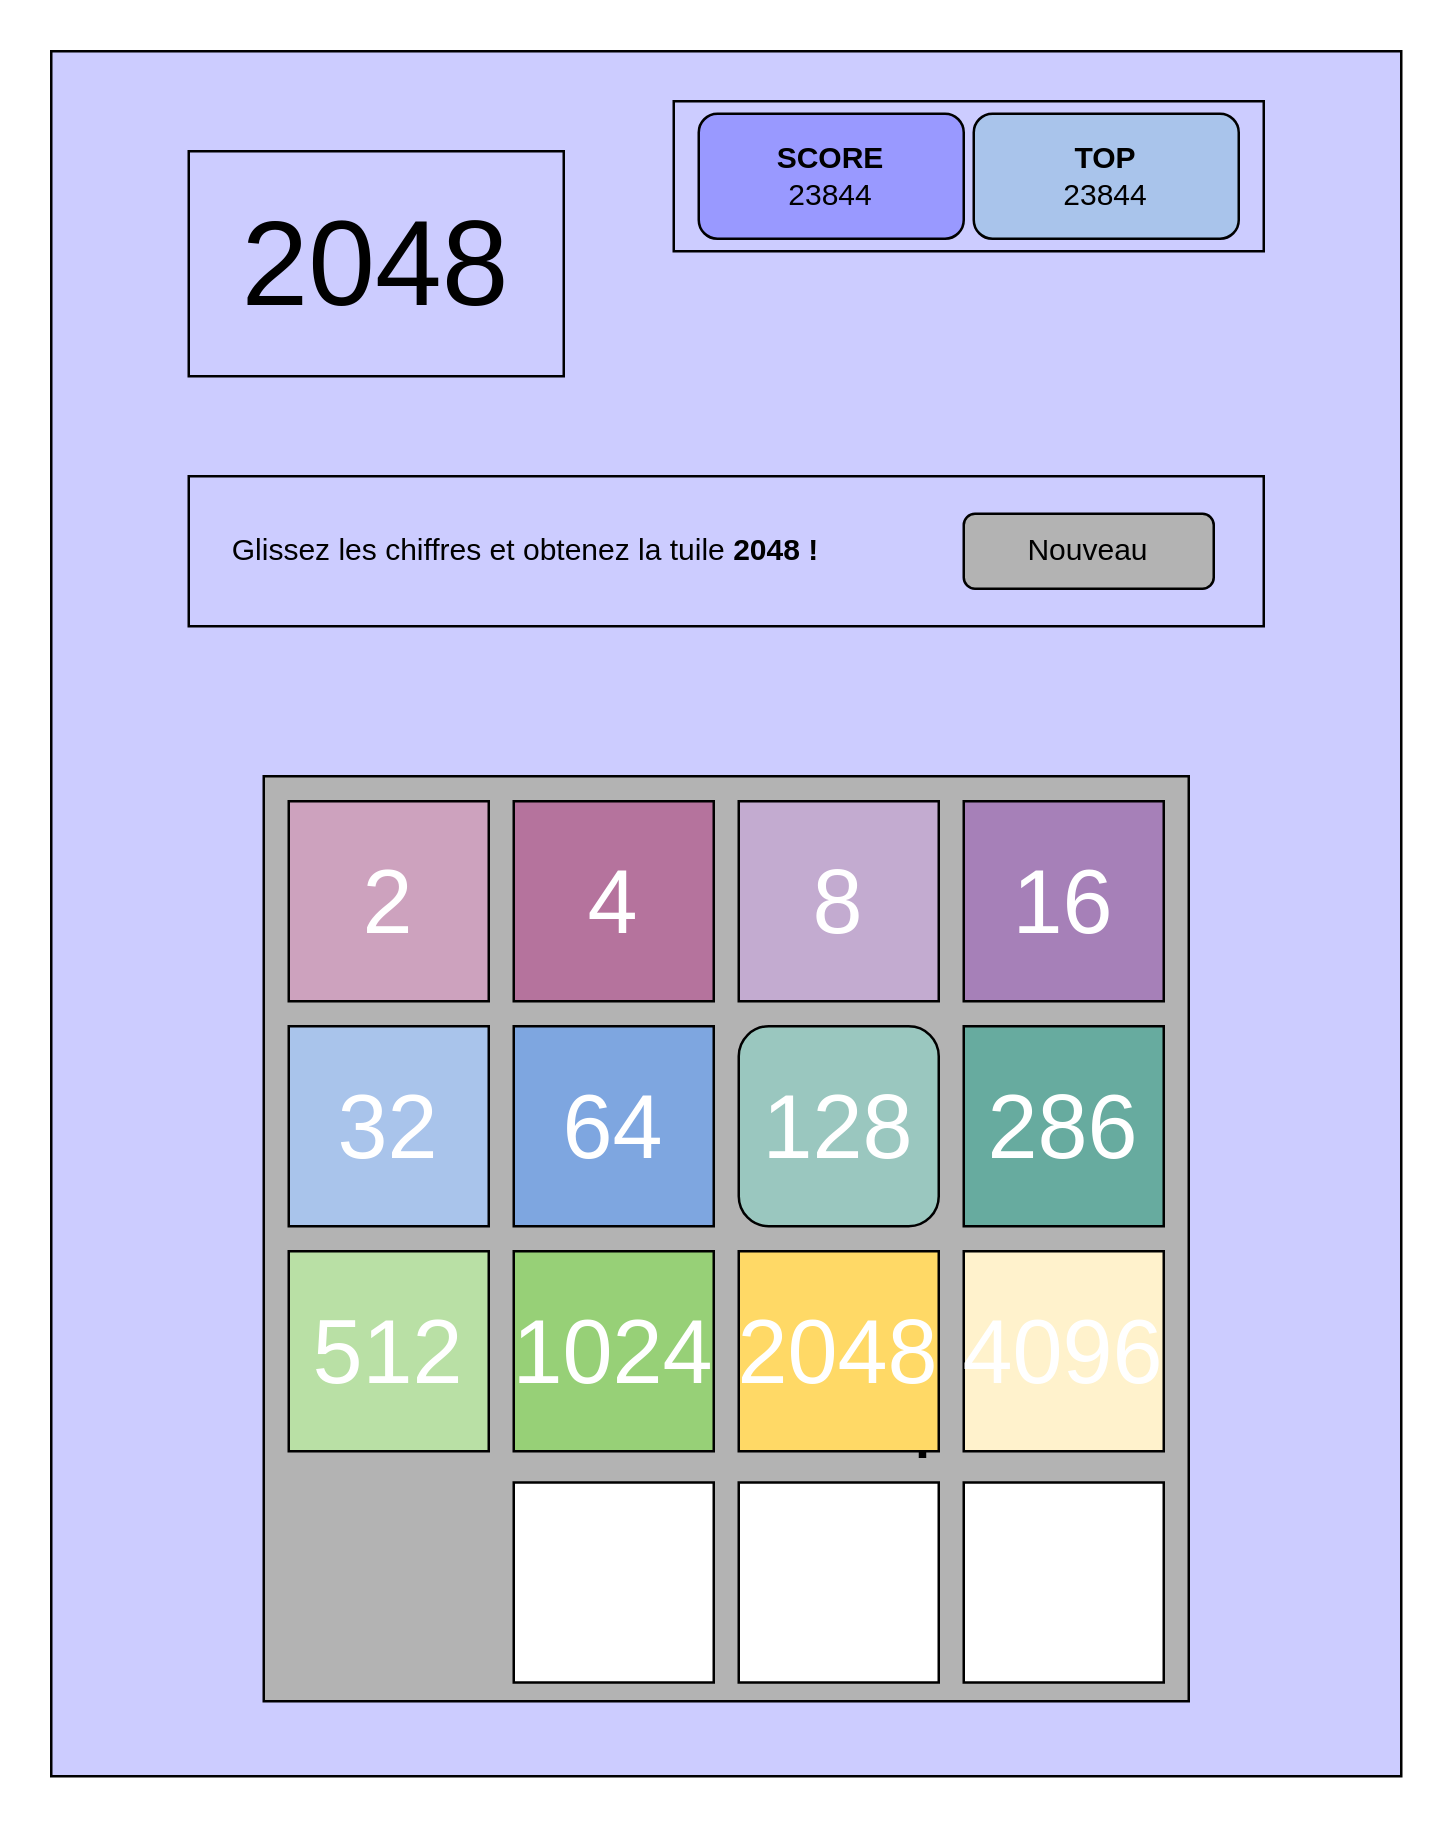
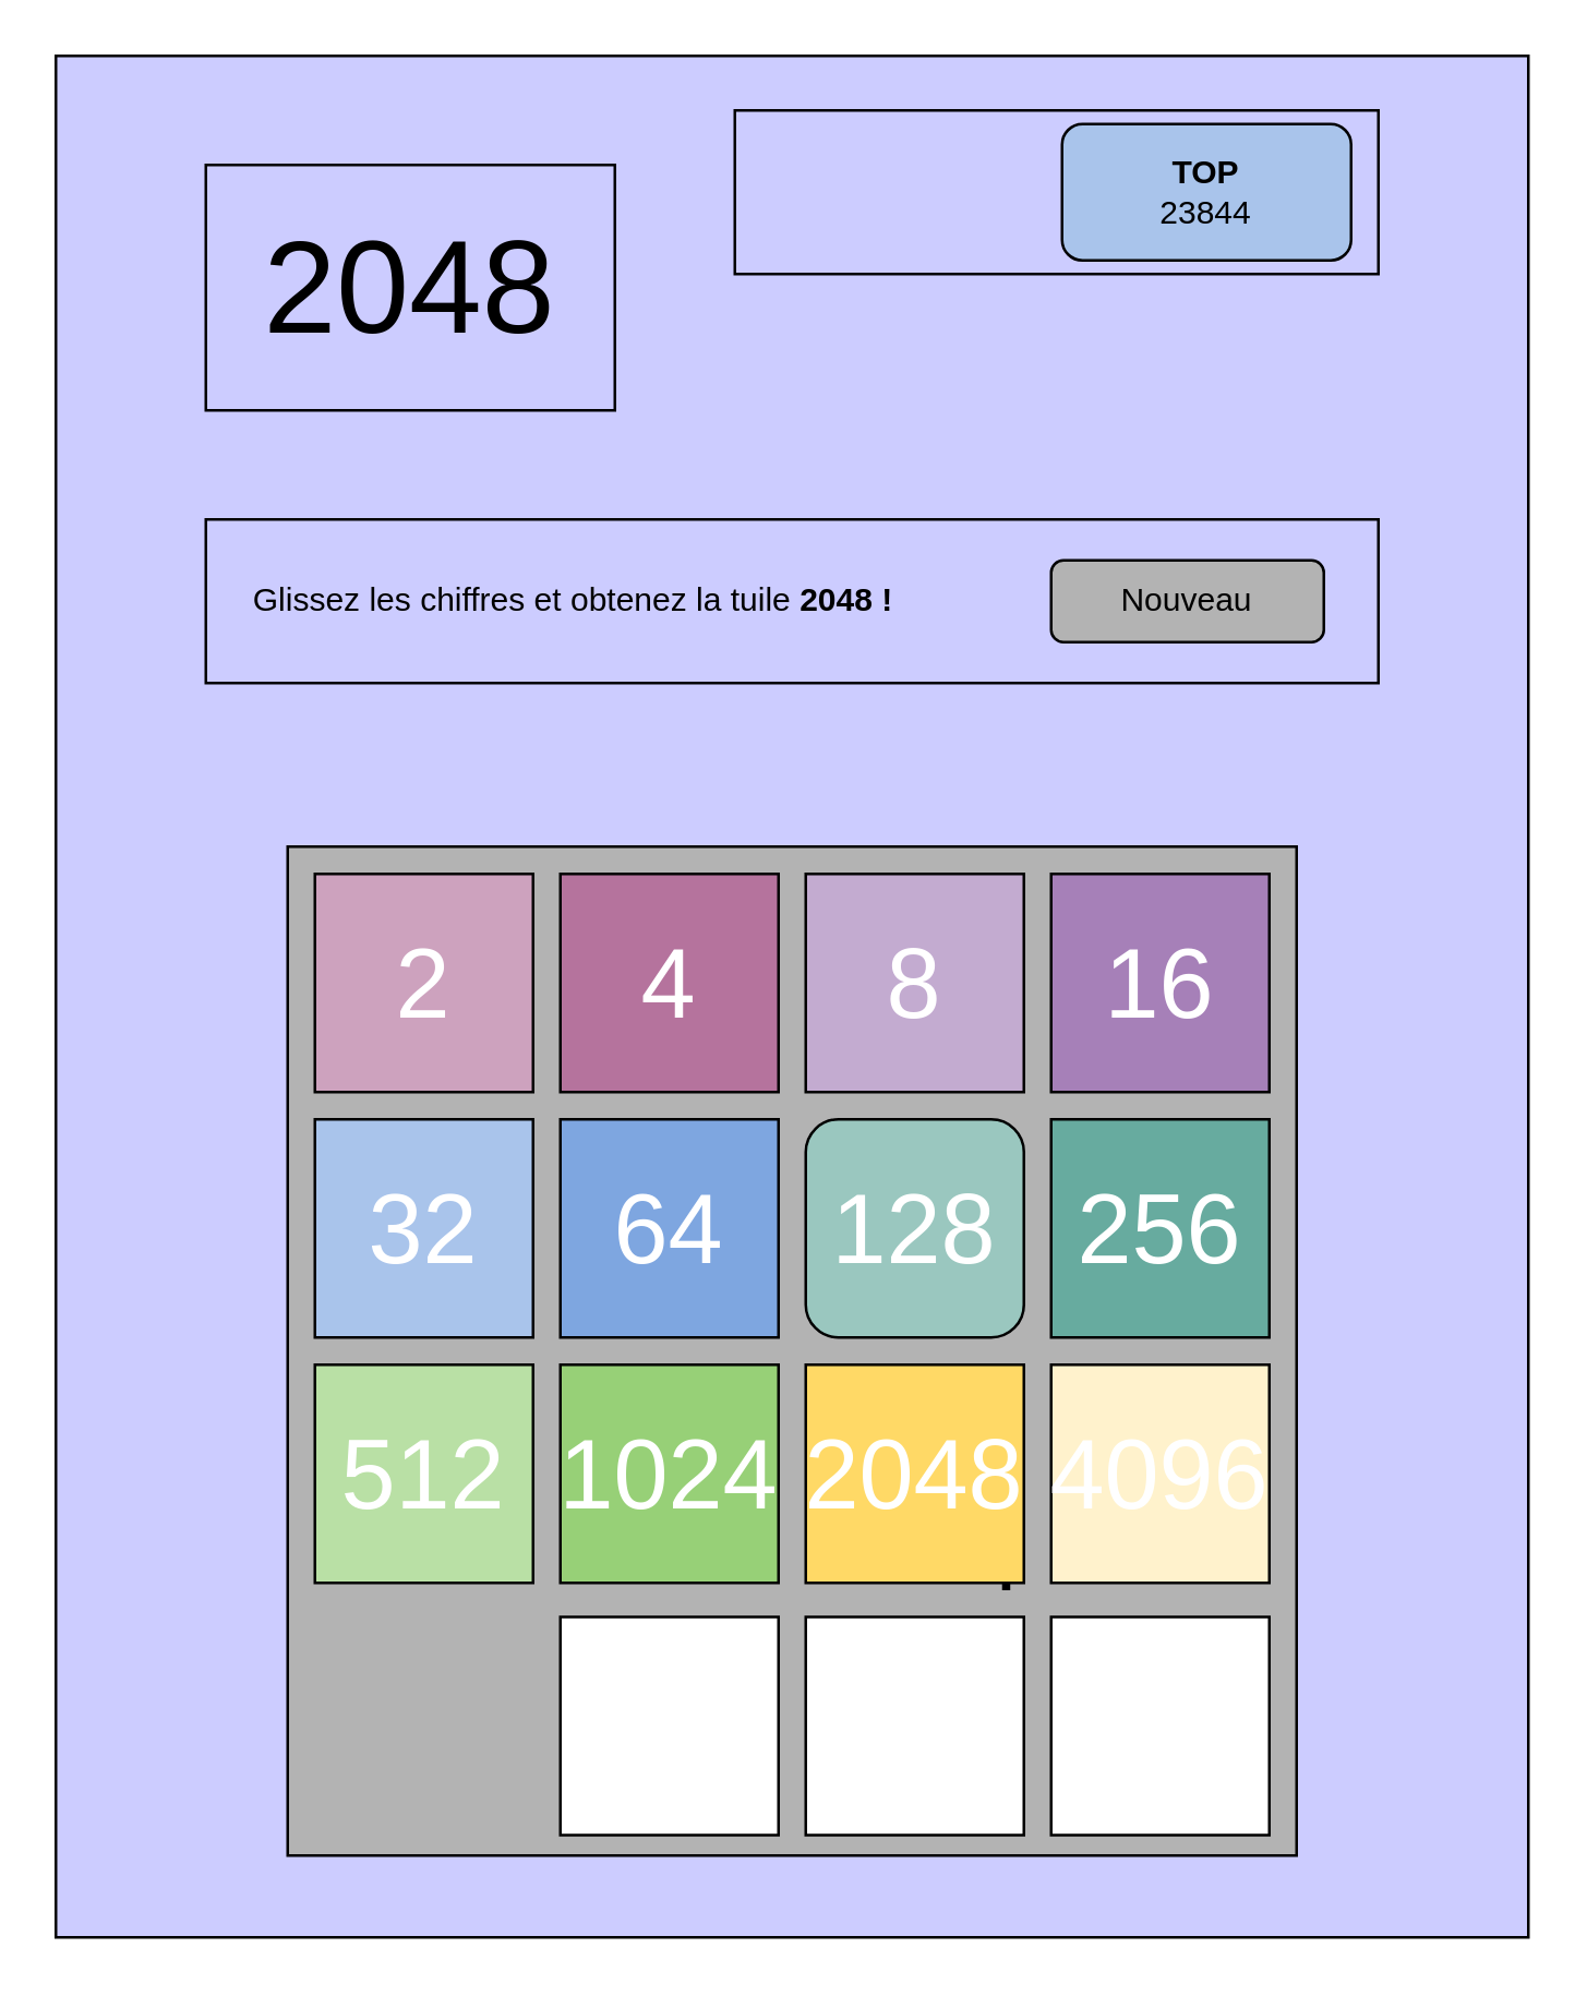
- <mxCell id="10" value="&lt;div&gt;&lt;b&gt;SCORE&lt;/b&gt;&lt;/div&gt;&lt;div&gt;23844&lt;/div&gt;" style="rounded=1;whiteSpace=wrap;html=1;fillColor=#9999FF;" parent="1" vertex="1"><mxGeometry x="279" y="45" width="106" height="50" as="geometry" /></mxCell>
- <mxCell id="34" value="&lt;font color=&quot;#ffffff&quot; style=&quot;font-size: 36px;&quot;&gt;286&lt;/font&gt;" style="text;html=1;align=center;verticalAlign=middle;whiteSpace=wrap;rounded=0;" vertex="1" parent="1"><mxGeometry x="395" y="435" width="60" height="30" as="geometry" /></mxCell>
+ <mxCell id="34" value="&lt;font color=&quot;#ffffff&quot; style=&quot;font-size: 36px;&quot;&gt;256&lt;/font&gt;" style="text;html=1;align=center;verticalAlign=middle;whiteSpace=wrap;rounded=0;" vertex="1" parent="1"><mxGeometry x="395" y="435" width="60" height="30" as="geometry" /></mxCell>
